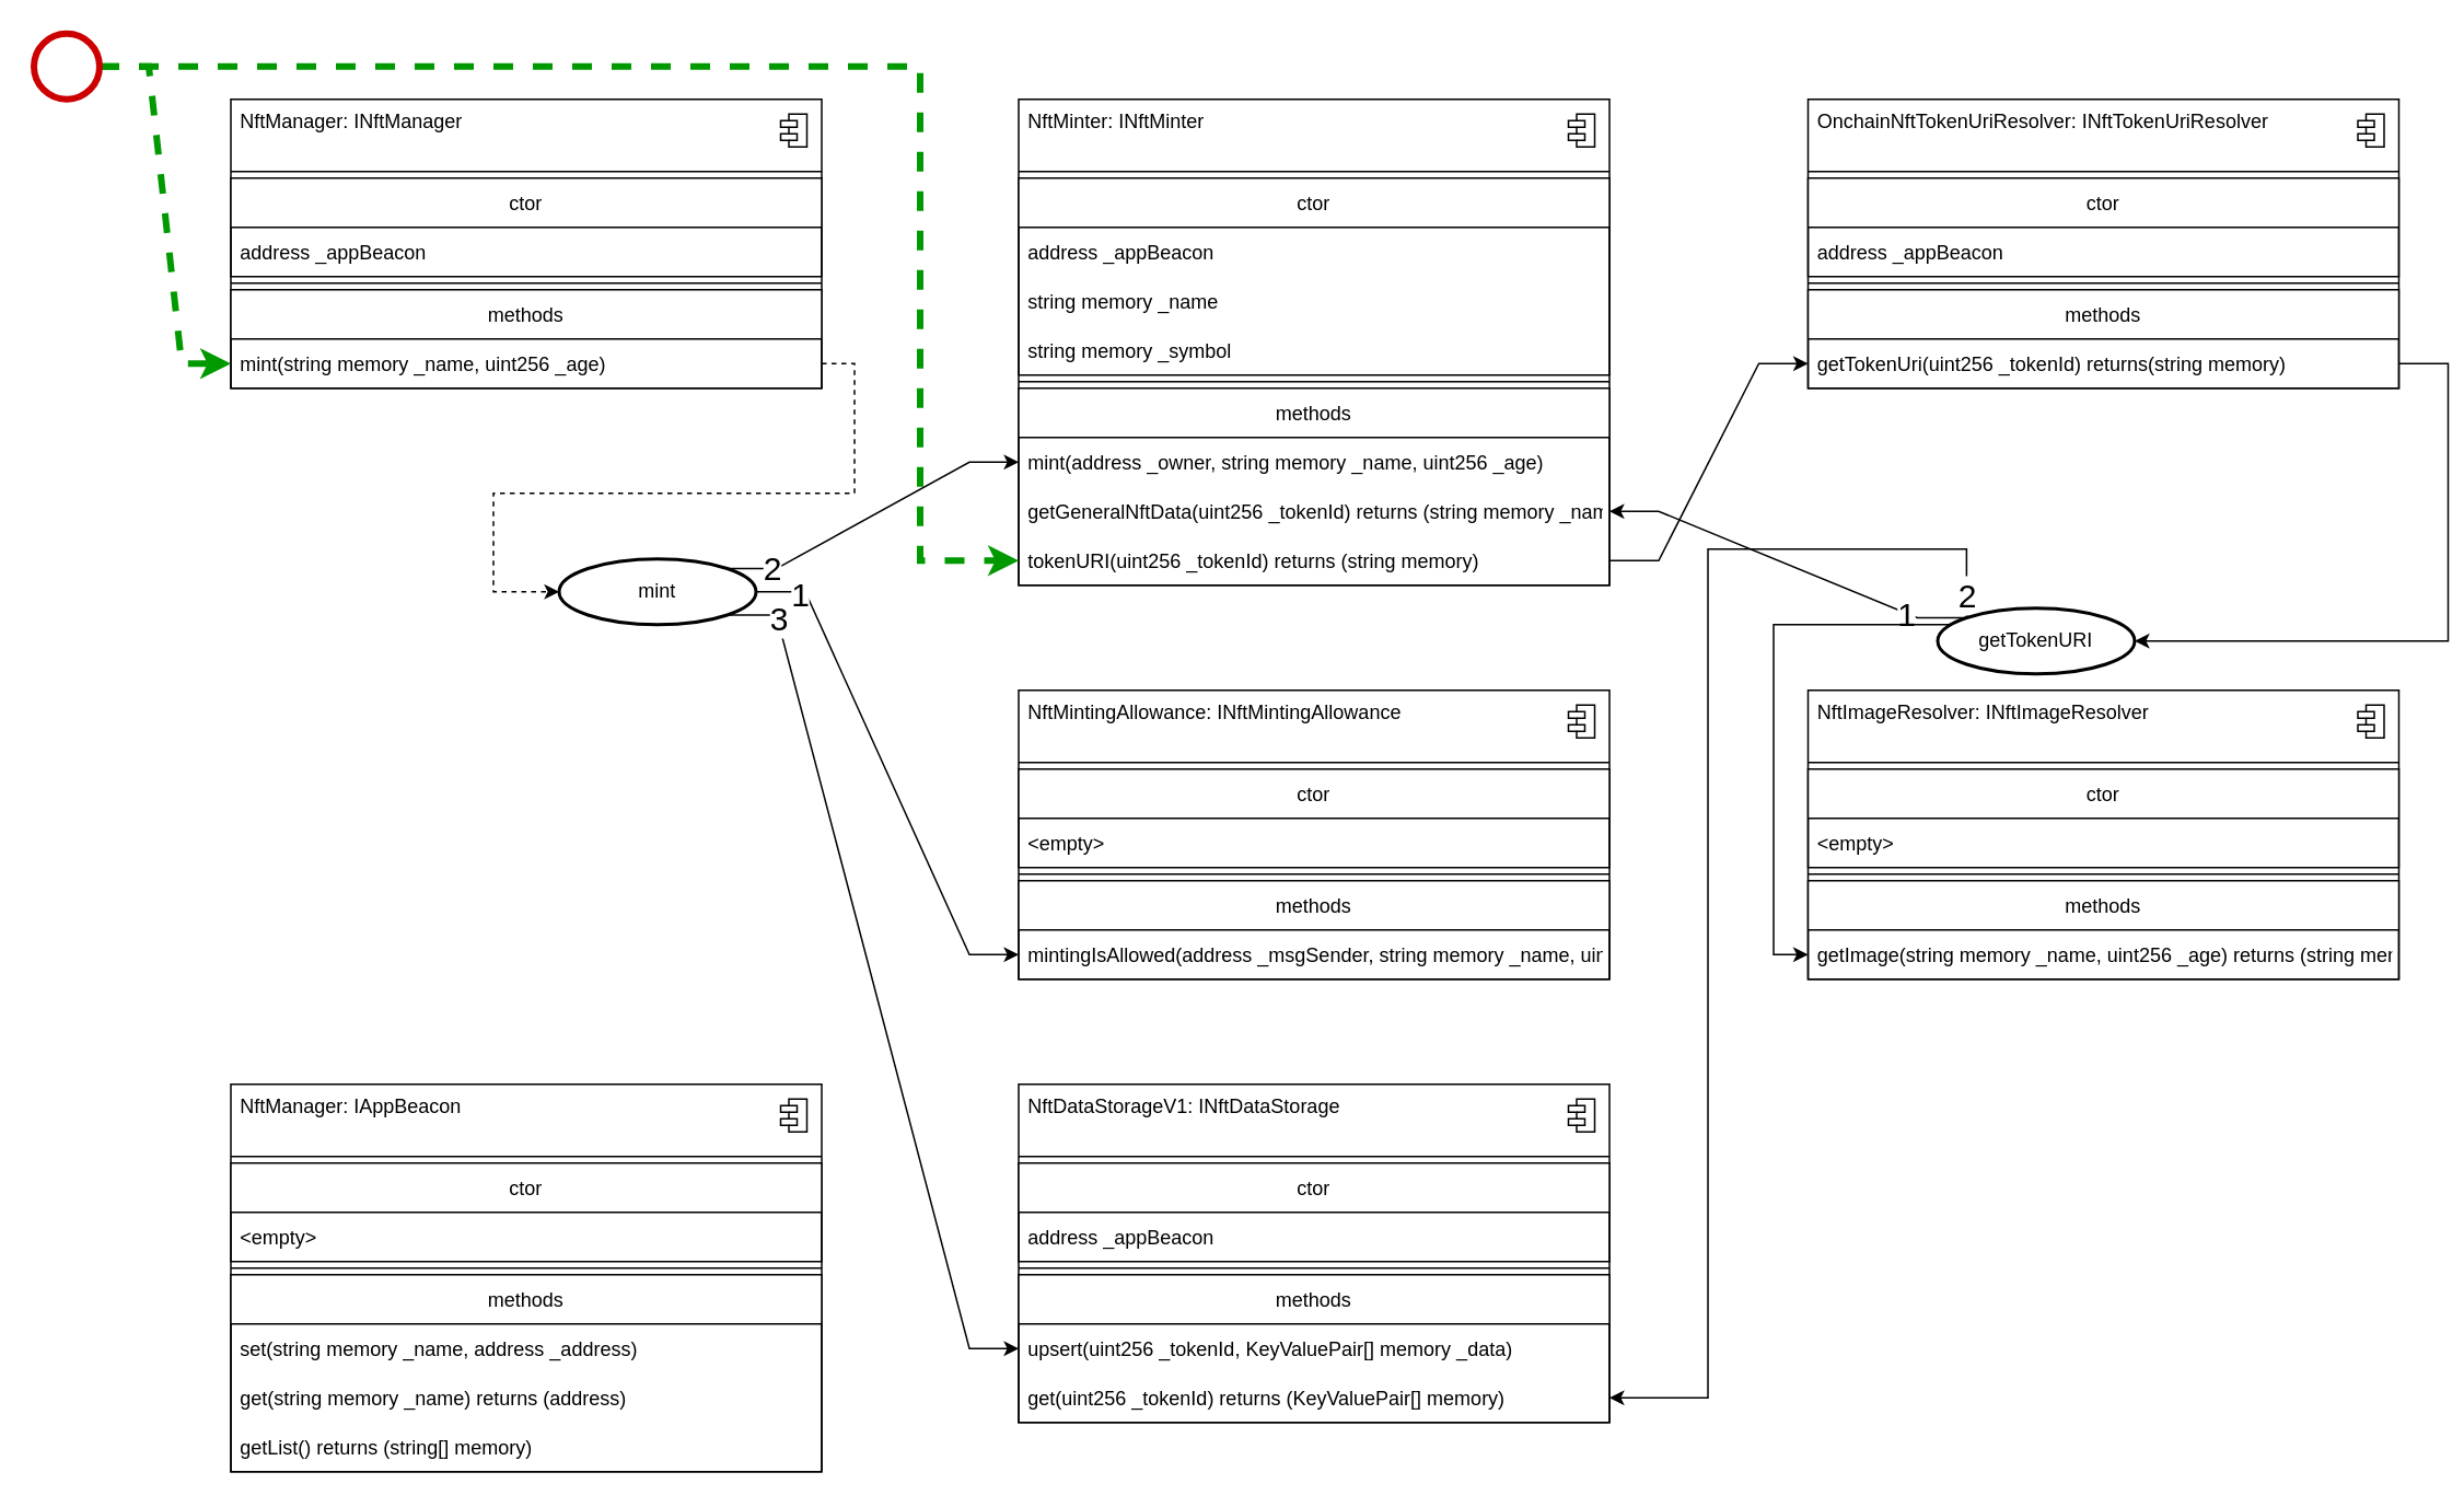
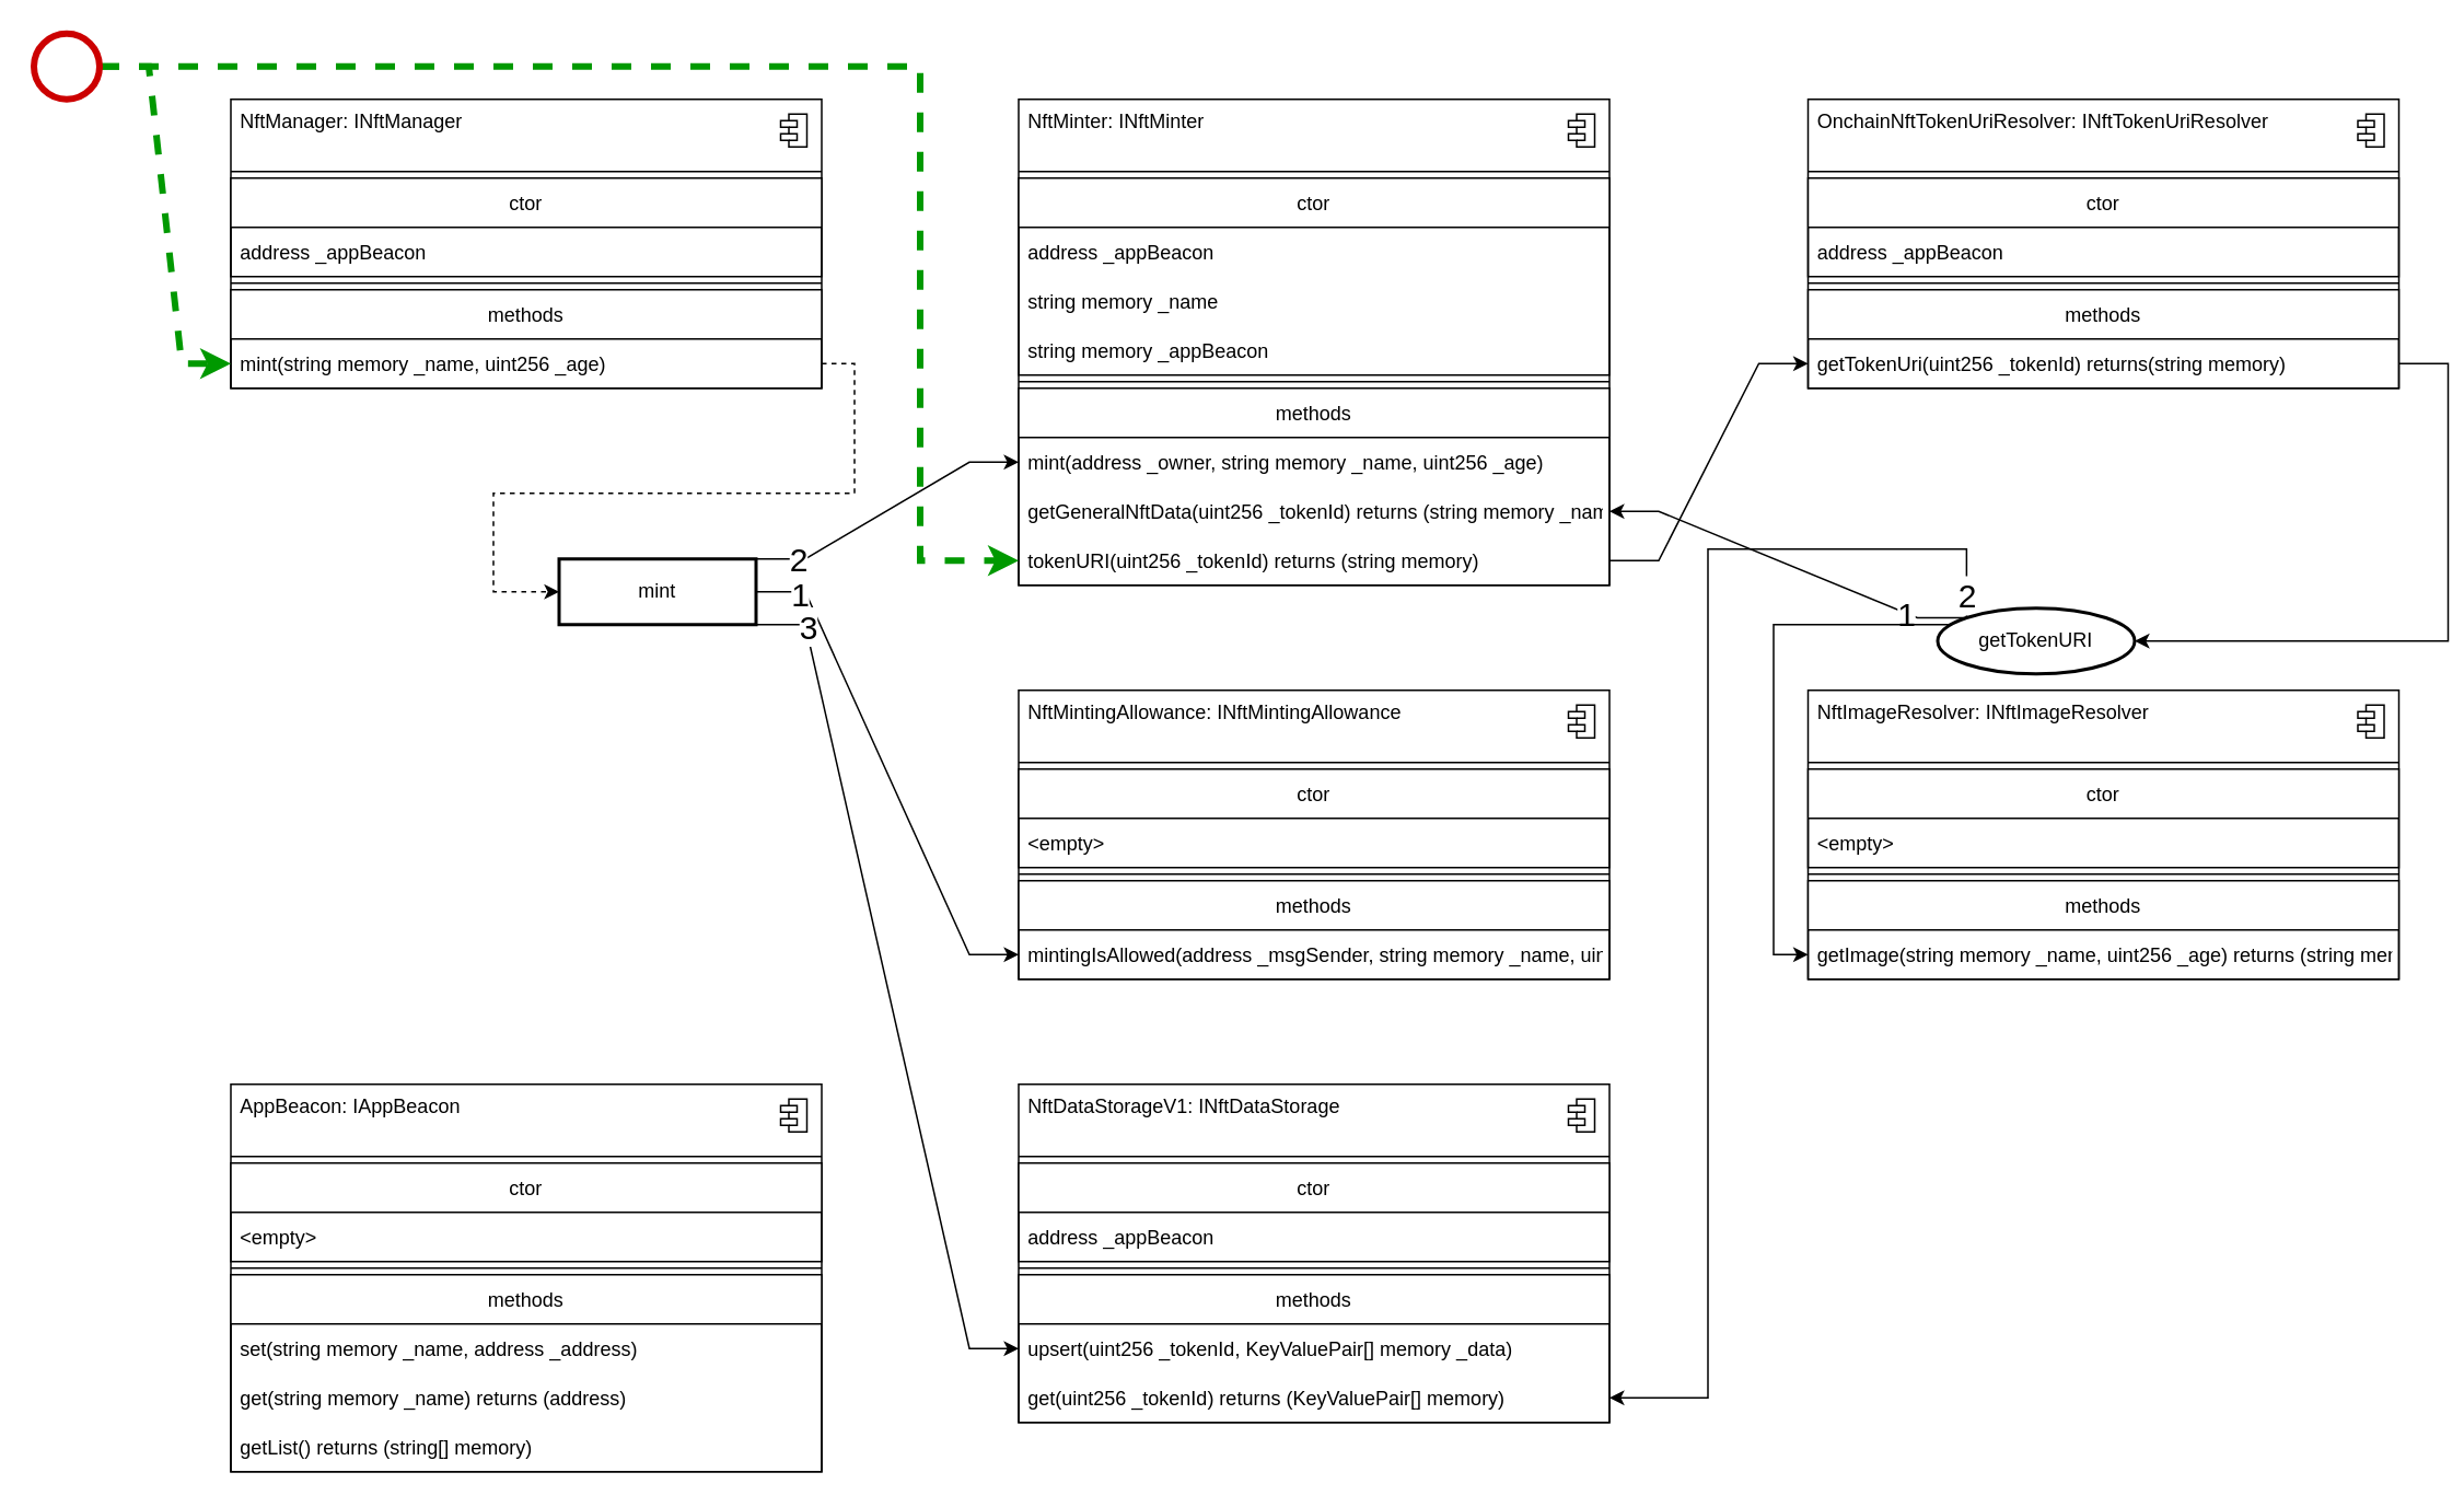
- <mxCell id="28" value="string memory _symbol" style="text;strokeColor=none;fillColor=none;align=left;verticalAlign=middle;spacingLeft=4;spacingRight=4;overflow=hidden;points=[[0,0.5],[1,0.5]];portConstraint=eastwest;rotatable=0;" parent="25" vertex="1"><mxGeometry y="90" width="360" height="30" as="geometry" /></mxCell>
+ <mxCell id="28" value="string memory _appBeacon" style="text;strokeColor=none;fillColor=none;align=left;verticalAlign=middle;spacingLeft=4;spacingRight=4;overflow=hidden;points=[[0,0.5],[1,0.5]];portConstraint=eastwest;rotatable=0;" parent="25" vertex="1"><mxGeometry y="90" width="360" height="30" as="geometry" /></mxCell>
- <mxCell id="58" value="mint" style="ellipse;whiteSpace=wrap;html=1;strokeColor=#000000;strokeWidth=2;" parent="1" vertex="1"><mxGeometry x="340" y="340" width="120" height="40" as="geometry" /></mxCell>
+ <mxCell id="58" value="mint" style="whiteSpace=wrap;html=1;strokeColor=#000000;strokeWidth=2;rounded=0;" parent="1" vertex="1"><mxGeometry x="340" y="340" width="120" height="40" as="geometry" /></mxCell>
- <mxCell id="82" value="NftManager: IAppBeacon" style="html=1;align=left;spacingLeft=4;verticalAlign=top;strokeColor=none;fillColor=none;" vertex="1" parent="81"><mxGeometry width="360" height="40" as="geometry" /></mxCell>
+ <mxCell id="82" value="AppBeacon: IAppBeacon" style="html=1;align=left;spacingLeft=4;verticalAlign=top;strokeColor=none;fillColor=none;" vertex="1" parent="81"><mxGeometry width="360" height="40" as="geometry" /></mxCell>
